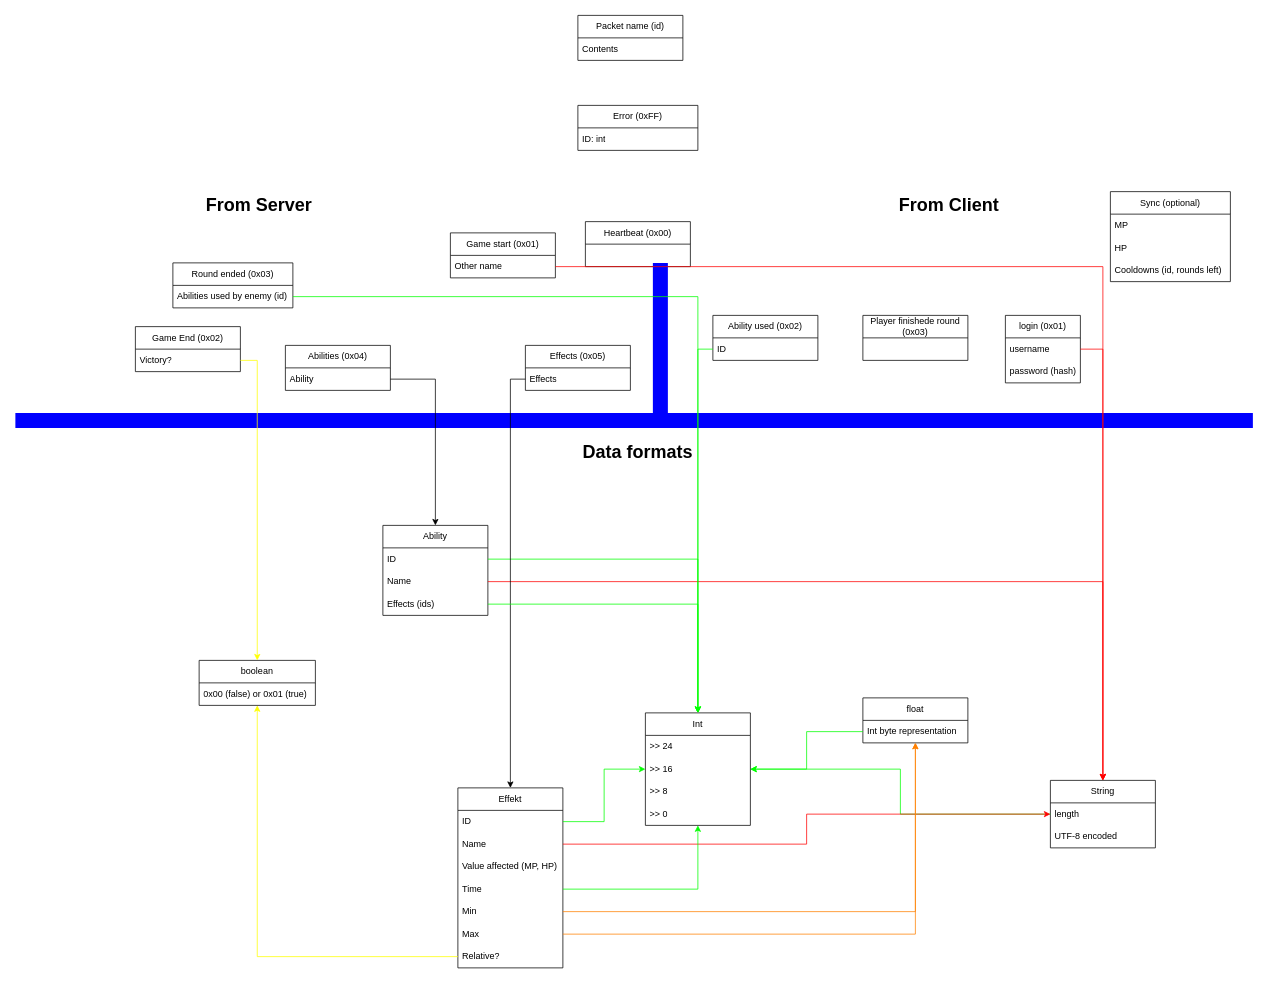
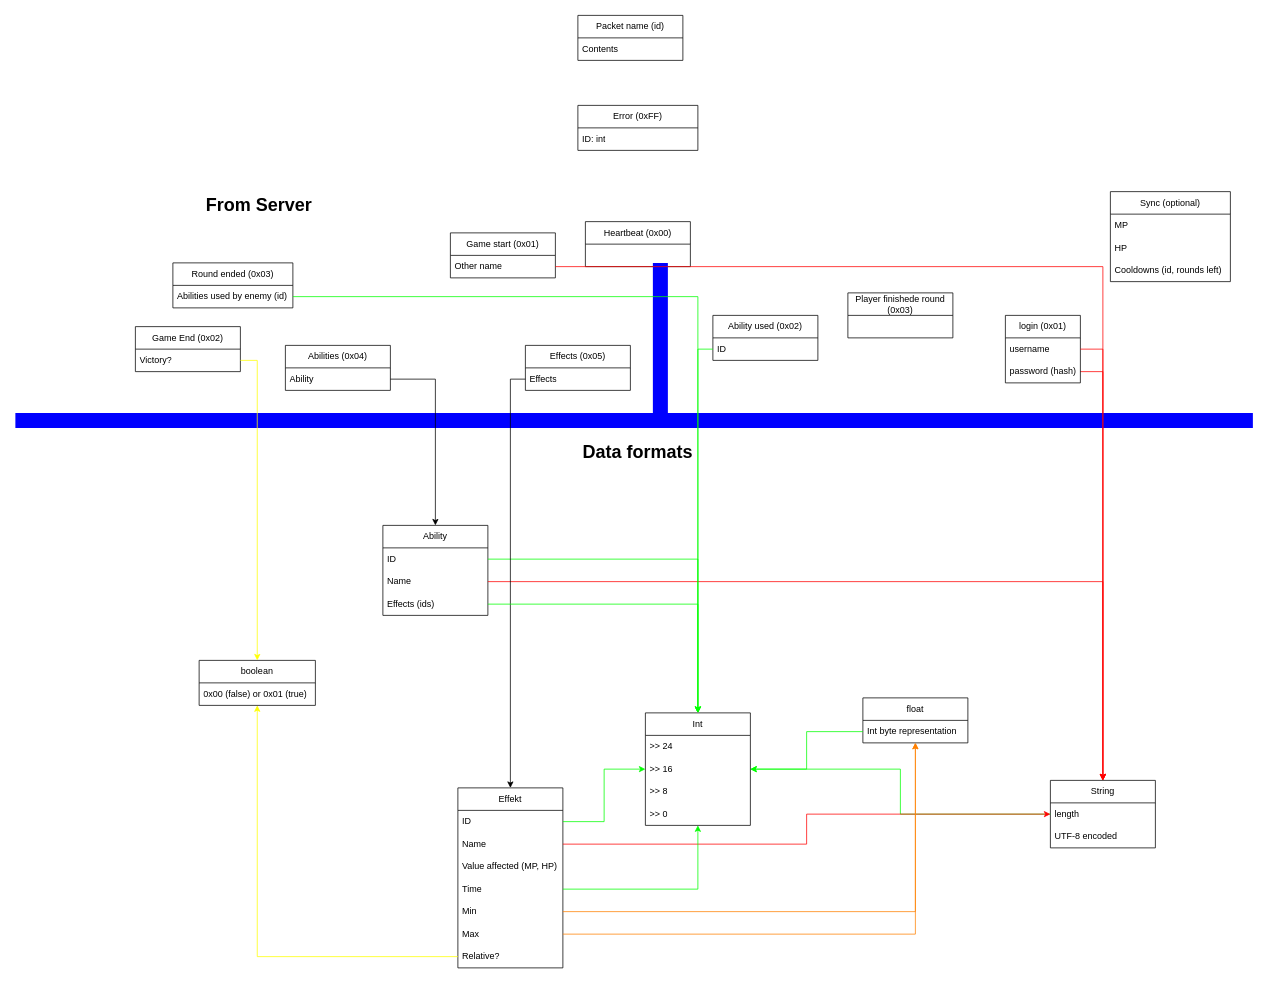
- <mxCell id="35" value="&lt;h1&gt;From Client&lt;/h1&gt;" style="text;html=1;align=center;verticalAlign=middle;whiteSpace=wrap;rounded=0;" vertex="1" parent="1"><mxGeometry x="1190" y="255" width="150" height="35" as="geometry" /></mxCell>
- <mxCell id="41" value="Player finishede round (0x03)" style="swimlane;fontStyle=0;childLayout=stackLayout;horizontal=1;startSize=30;horizontalStack=0;resizeParent=1;resizeParentMax=0;resizeLast=0;collapsible=1;marginBottom=0;whiteSpace=wrap;html=1;" vertex="1" parent="1"><mxGeometry x="1150" y="420" width="140" height="60" as="geometry" /></mxCell>
+ <mxCell id="41" value="Player finishede round (0x03)" style="swimlane;fontStyle=0;childLayout=stackLayout;horizontal=1;startSize=30;horizontalStack=0;resizeParent=1;resizeParentMax=0;resizeLast=0;collapsible=1;marginBottom=0;whiteSpace=wrap;html=1;" vertex="1" parent="1"><mxGeometry x="1130" y="390" width="140" height="60" as="geometry" /></mxCell>
+ <mxCell id="5" style="edgeStyle=orthogonalEdgeStyle;rounded=0;orthogonalLoop=1;jettySize=auto;html=1;exitX=1;exitY=0.5;exitDx=0;exitDy=0;strokeColor=#FF0000;" edge="1" parent="1" source="8" target="50"><mxGeometry relative="1" as="geometry" /></mxCell>
